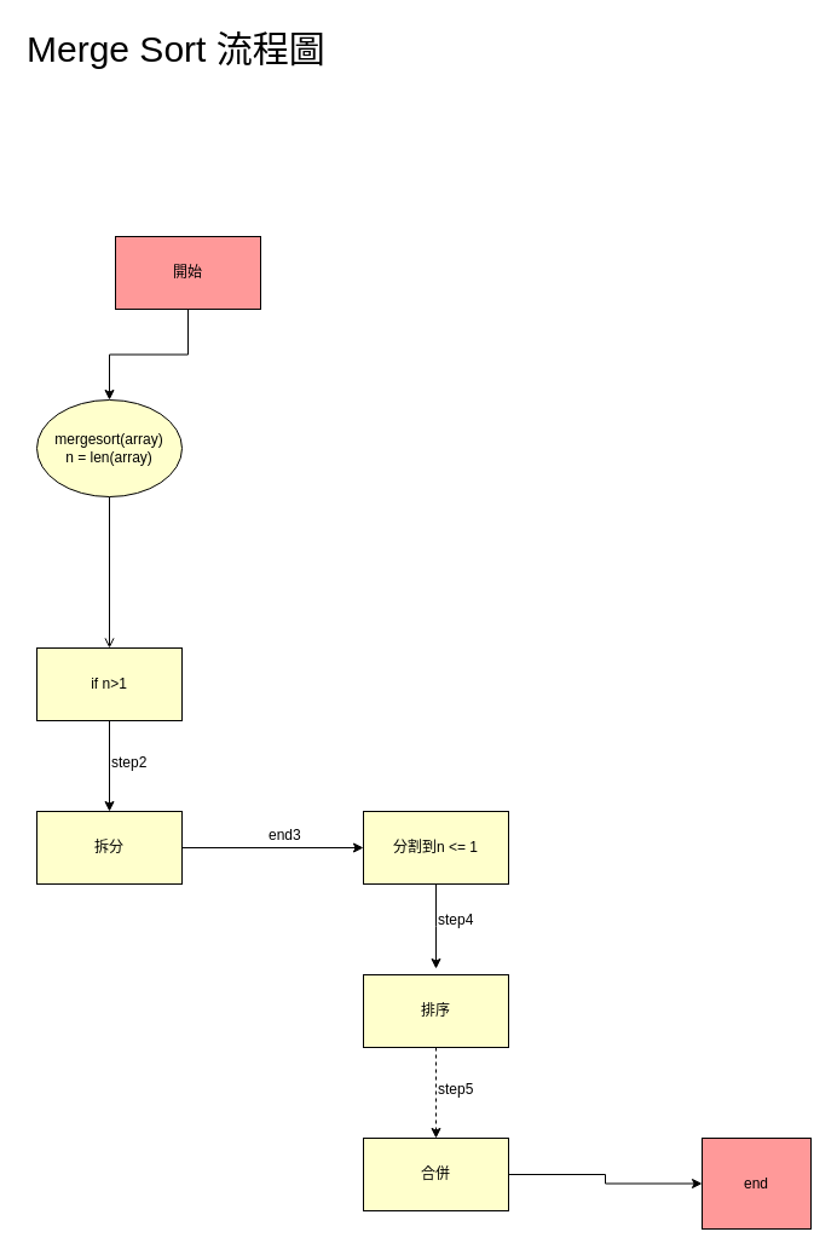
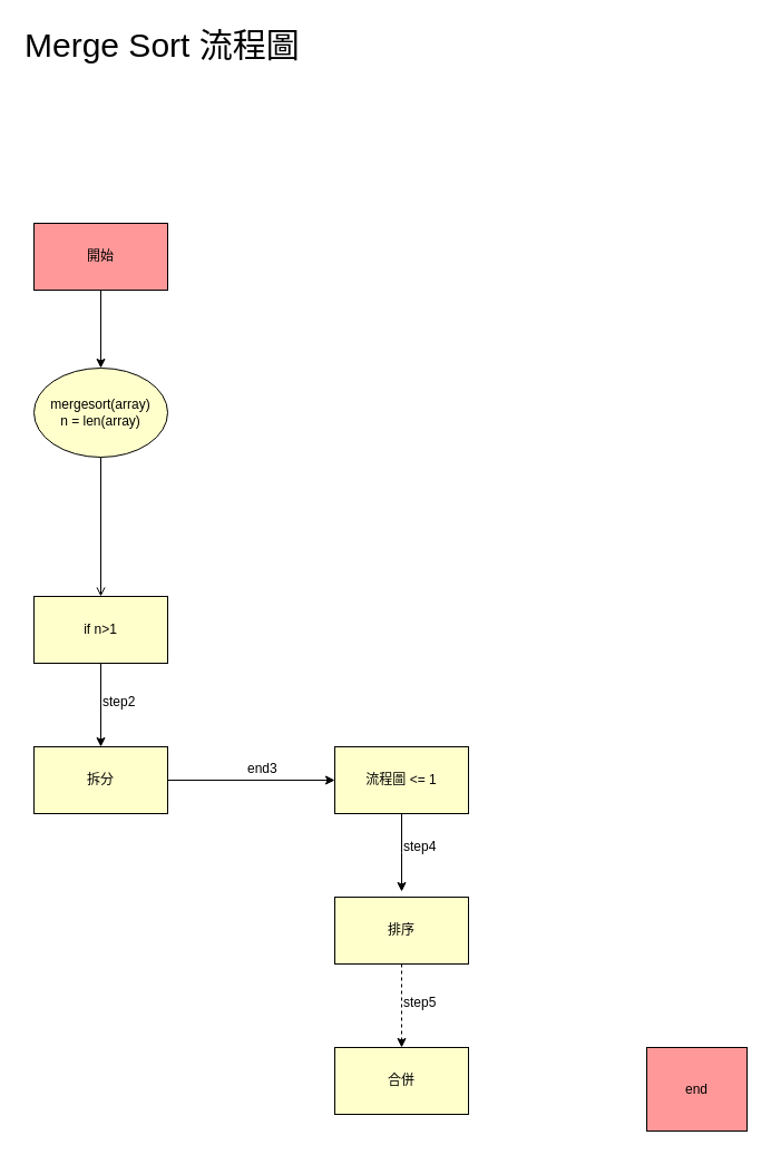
- <mxCell id="11" value="開始" style="rounded=0;whiteSpace=wrap;html=1;fillColor=#FF9999;" vertex="1" parent="1"><mxGeometry x="95" y="195" width="120" height="60" as="geometry" /></mxCell>
+ <mxCell id="11" value="開始" style="rounded=0;whiteSpace=wrap;html=1;fillColor=#FF9999;" vertex="1" parent="1"><mxGeometry x="30" y="200" width="120" height="60" as="geometry" /></mxCell>
- <mxCell id="16" value="分割到n &amp;lt;= 1" style="rounded=0;whiteSpace=wrap;html=1;fillColor=#FFFFCC;" vertex="1" parent="1"><mxGeometry x="300" y="670" width="120" height="60" as="geometry" /></mxCell>
+ <mxCell id="16" value="流程圖 &amp;lt;= 1" style="rounded=0;whiteSpace=wrap;html=1;fillColor=#FFFFCC;" vertex="1" parent="1"><mxGeometry x="300" y="670" width="120" height="60" as="geometry" /></mxCell>
- <mxCell id="6" style="edgeStyle=orthogonalEdgeStyle;rounded=0;orthogonalLoop=1;jettySize=auto;html=1;entryX=0;entryY=0.5;entryDx=0;entryDy=0;" edge="1" parent="1" source="7" target="20"><mxGeometry relative="1" as="geometry" /></mxCell>
